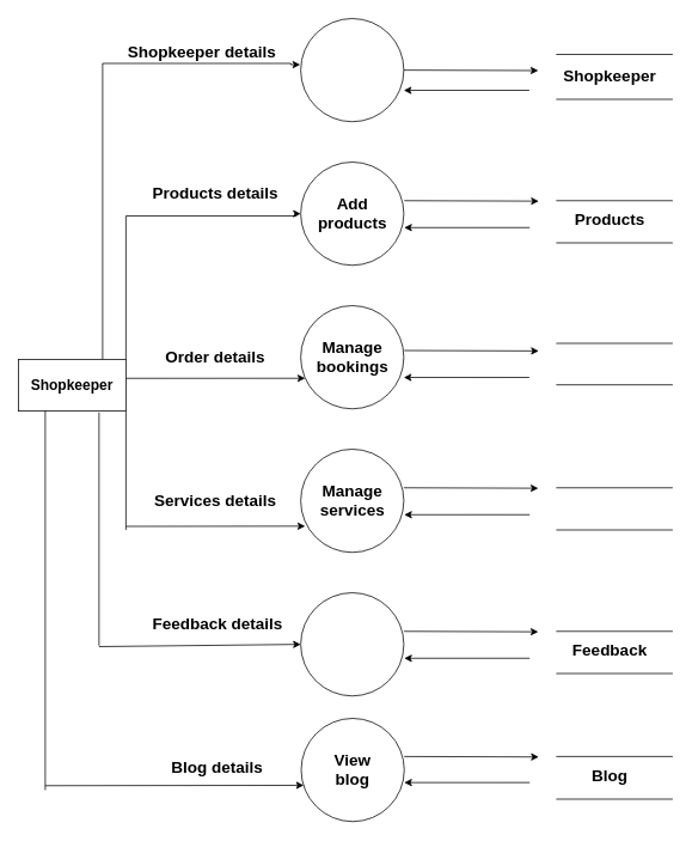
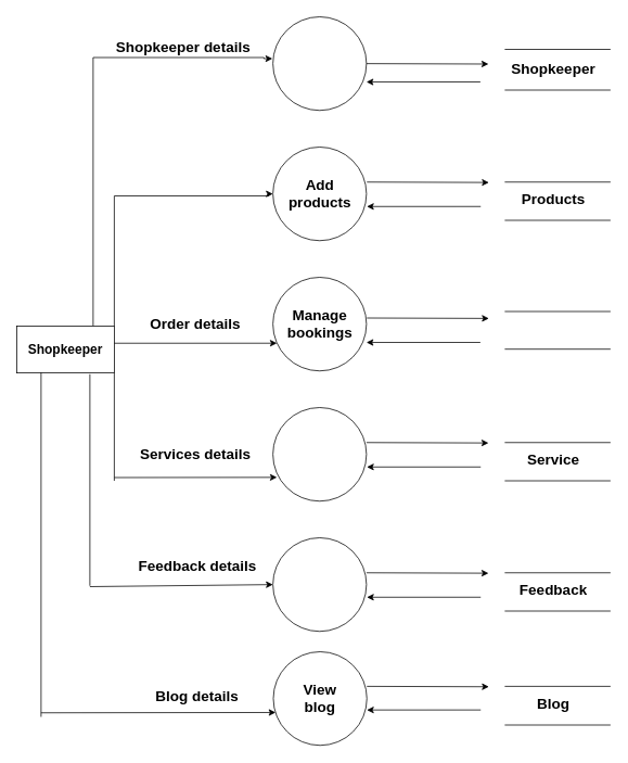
- <mxCell id="53" value="Products details" style="text;html=1;strokeColor=none;fillColor=none;align=center;verticalAlign=middle;whiteSpace=wrap;rounded=0;fontSize=18;fontStyle=1" parent="1" vertex="1"><mxGeometry x="150" y="200" width="180" height="30" as="geometry" /></mxCell>
- <mxCell id="13" value="&lt;b&gt;Manage services&lt;/b&gt;" style="text;html=1;strokeColor=none;fillColor=none;align=center;verticalAlign=middle;whiteSpace=wrap;rounded=0;fontSize=18;" parent="1" vertex="1"><mxGeometry x="363" y="543" width="60" height="30" as="geometry" /></mxCell>
+ <mxCell id="49" value="Service" style="text;html=1;strokeColor=none;fillColor=none;align=center;verticalAlign=middle;whiteSpace=wrap;rounded=0;fontSize=18;fontStyle=1" parent="1" vertex="1"><mxGeometry x="650" y="550" width="60" height="30" as="geometry" /></mxCell>
